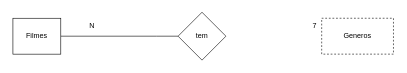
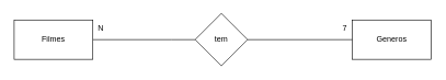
- <mxCell id="3" value="Filmes" style="whiteSpace=wrap;html=1;" vertex="1" parent="1"><mxGeometry x="20" y="30" width="80" height="60" as="geometry" /></mxCell>
+ <mxCell id="3" value="Filmes" style="whiteSpace=wrap;html=1;" vertex="1" parent="1"><mxGeometry x="20" y="30" width="120" height="60" as="geometry" /></mxCell>
+ <mxCell id="4" style="edgeStyle=orthogonalEdgeStyle;rounded=0;orthogonalLoop=1;jettySize=auto;html=1;entryX=0;entryY=0.5;entryDx=0;entryDy=0;endArrow=none;endFill=0;" edge="1" parent="1" source="5" target="6"><mxGeometry relative="1" as="geometry" /></mxCell>
- <mxCell id="6" value="Generos" style="whiteSpace=wrap;html=1;dashed=1;" vertex="1" parent="1"><mxGeometry x="536" y="30" width="120" height="60" as="geometry" /></mxCell>
+ <mxCell id="6" value="Generos" style="whiteSpace=wrap;html=1;" vertex="1" parent="1"><mxGeometry x="536" y="30" width="120" height="60" as="geometry" /></mxCell>
